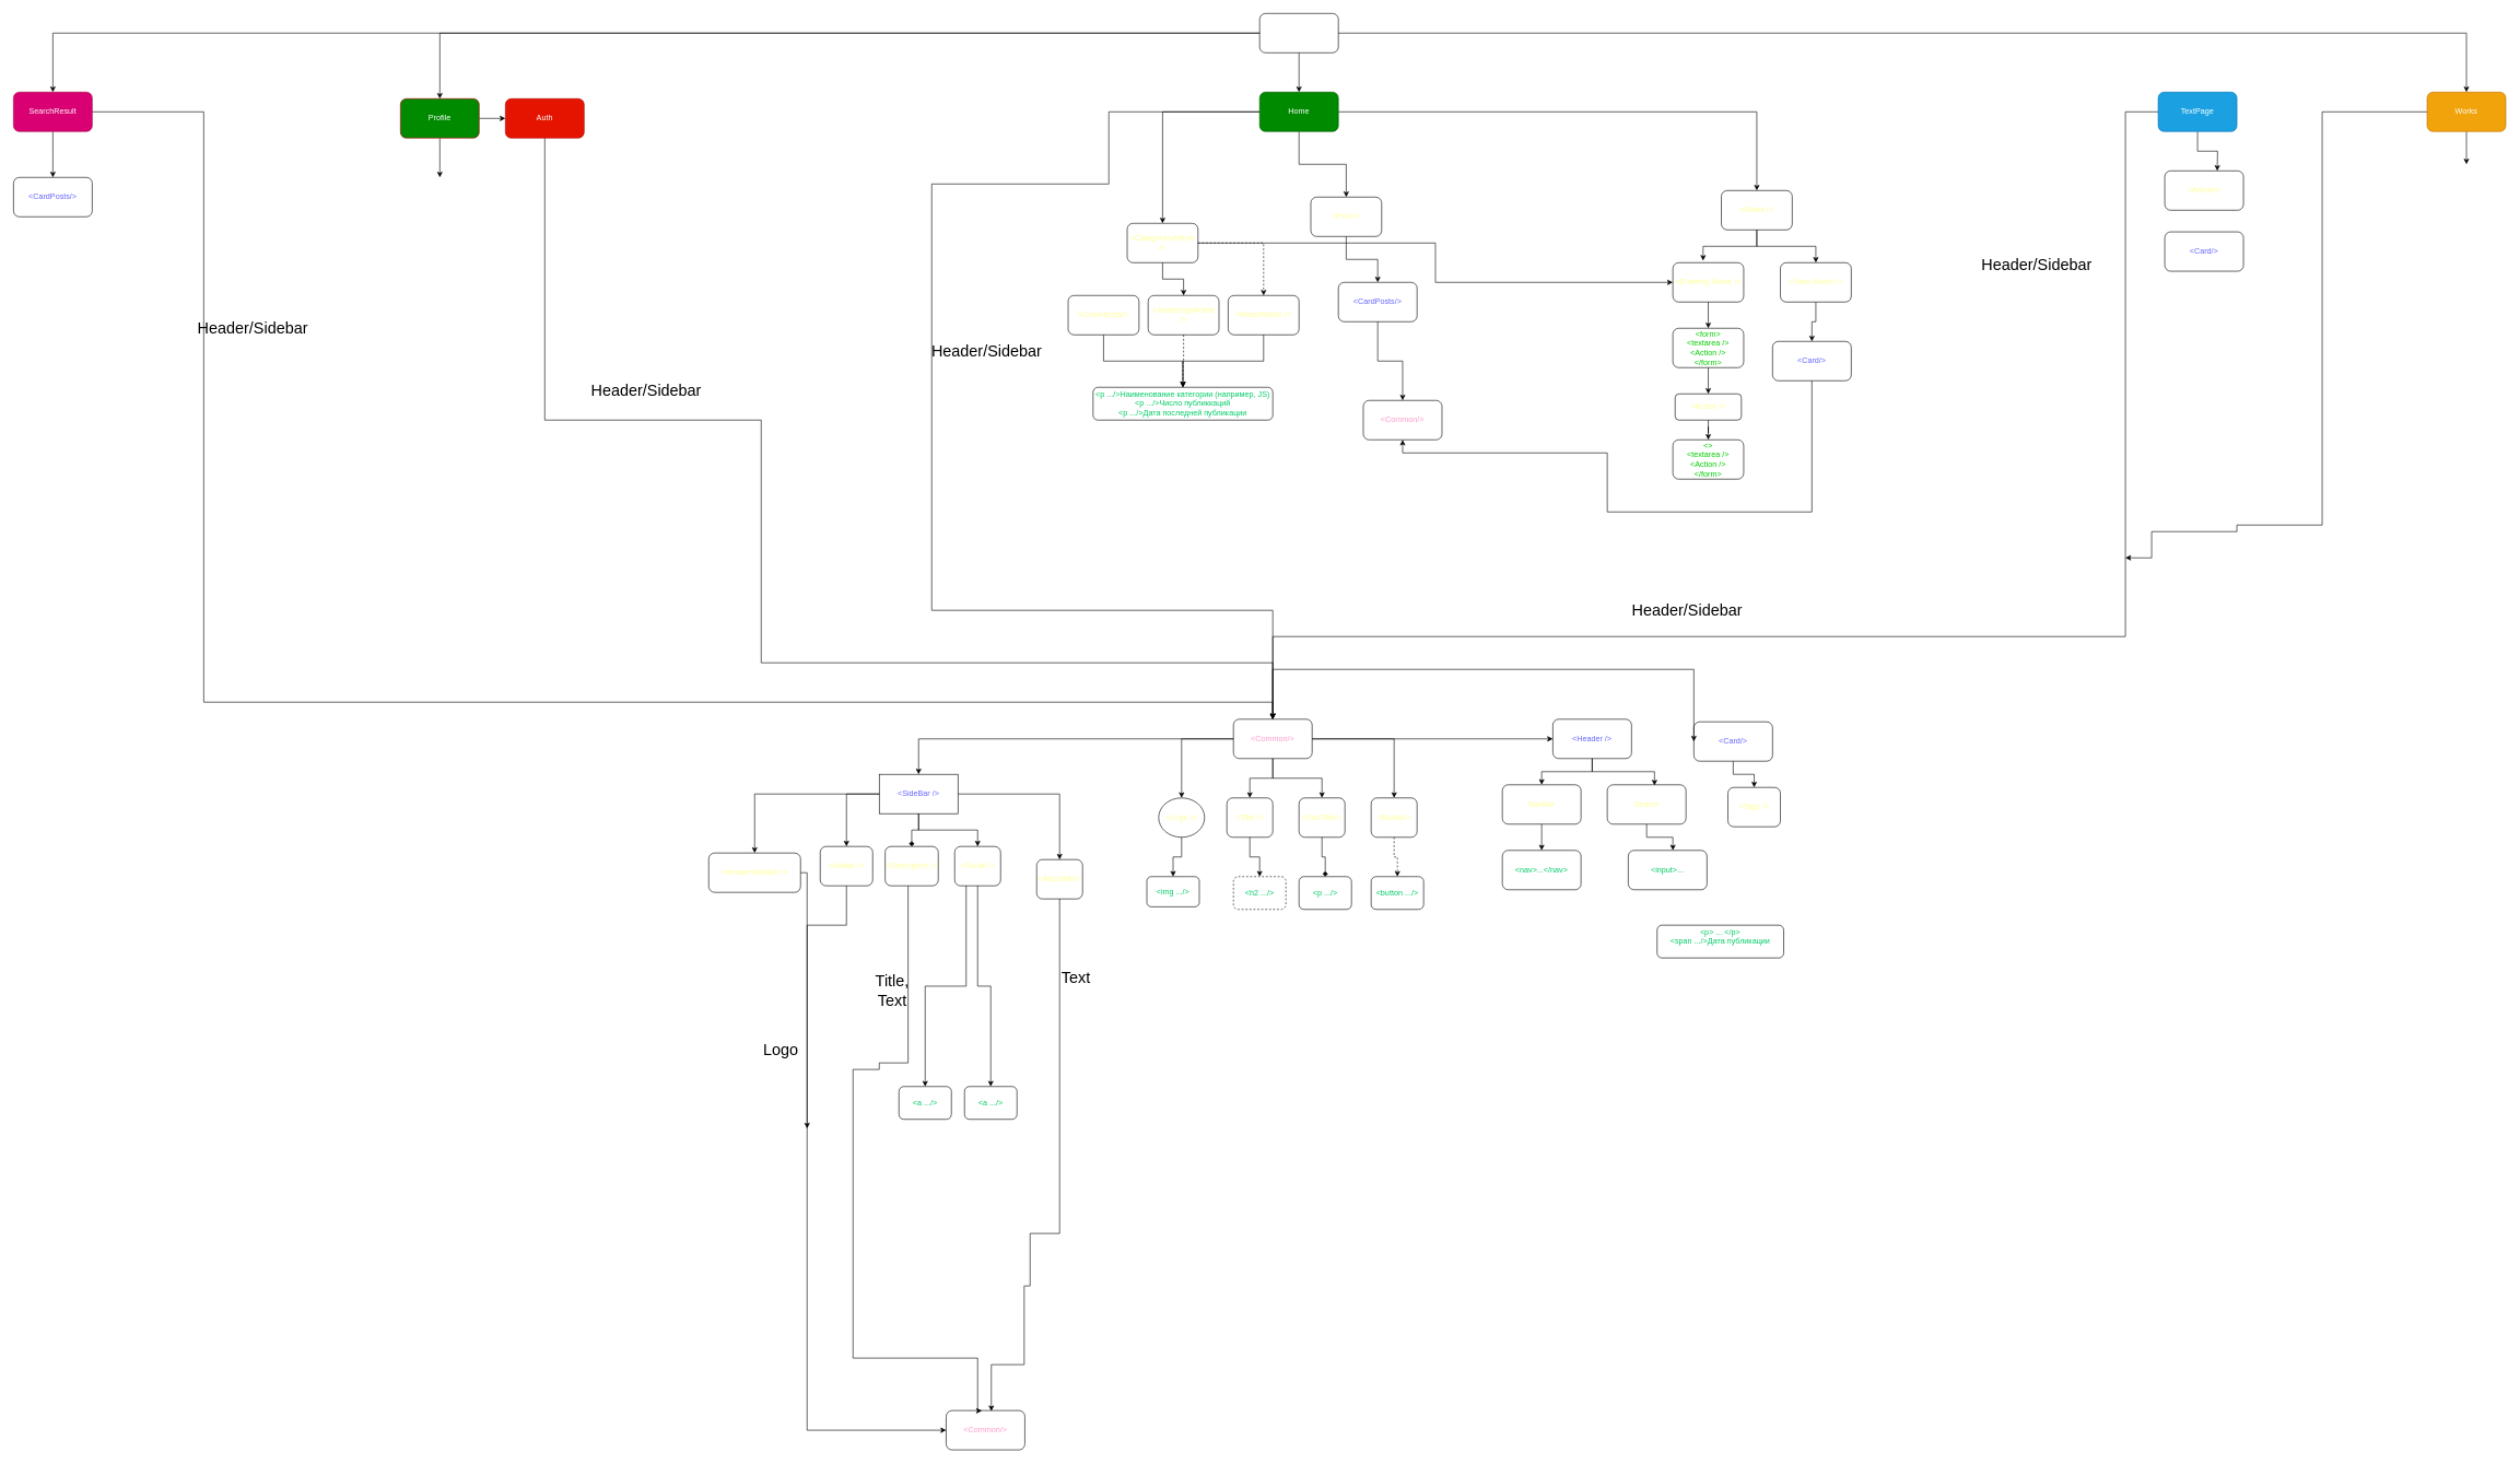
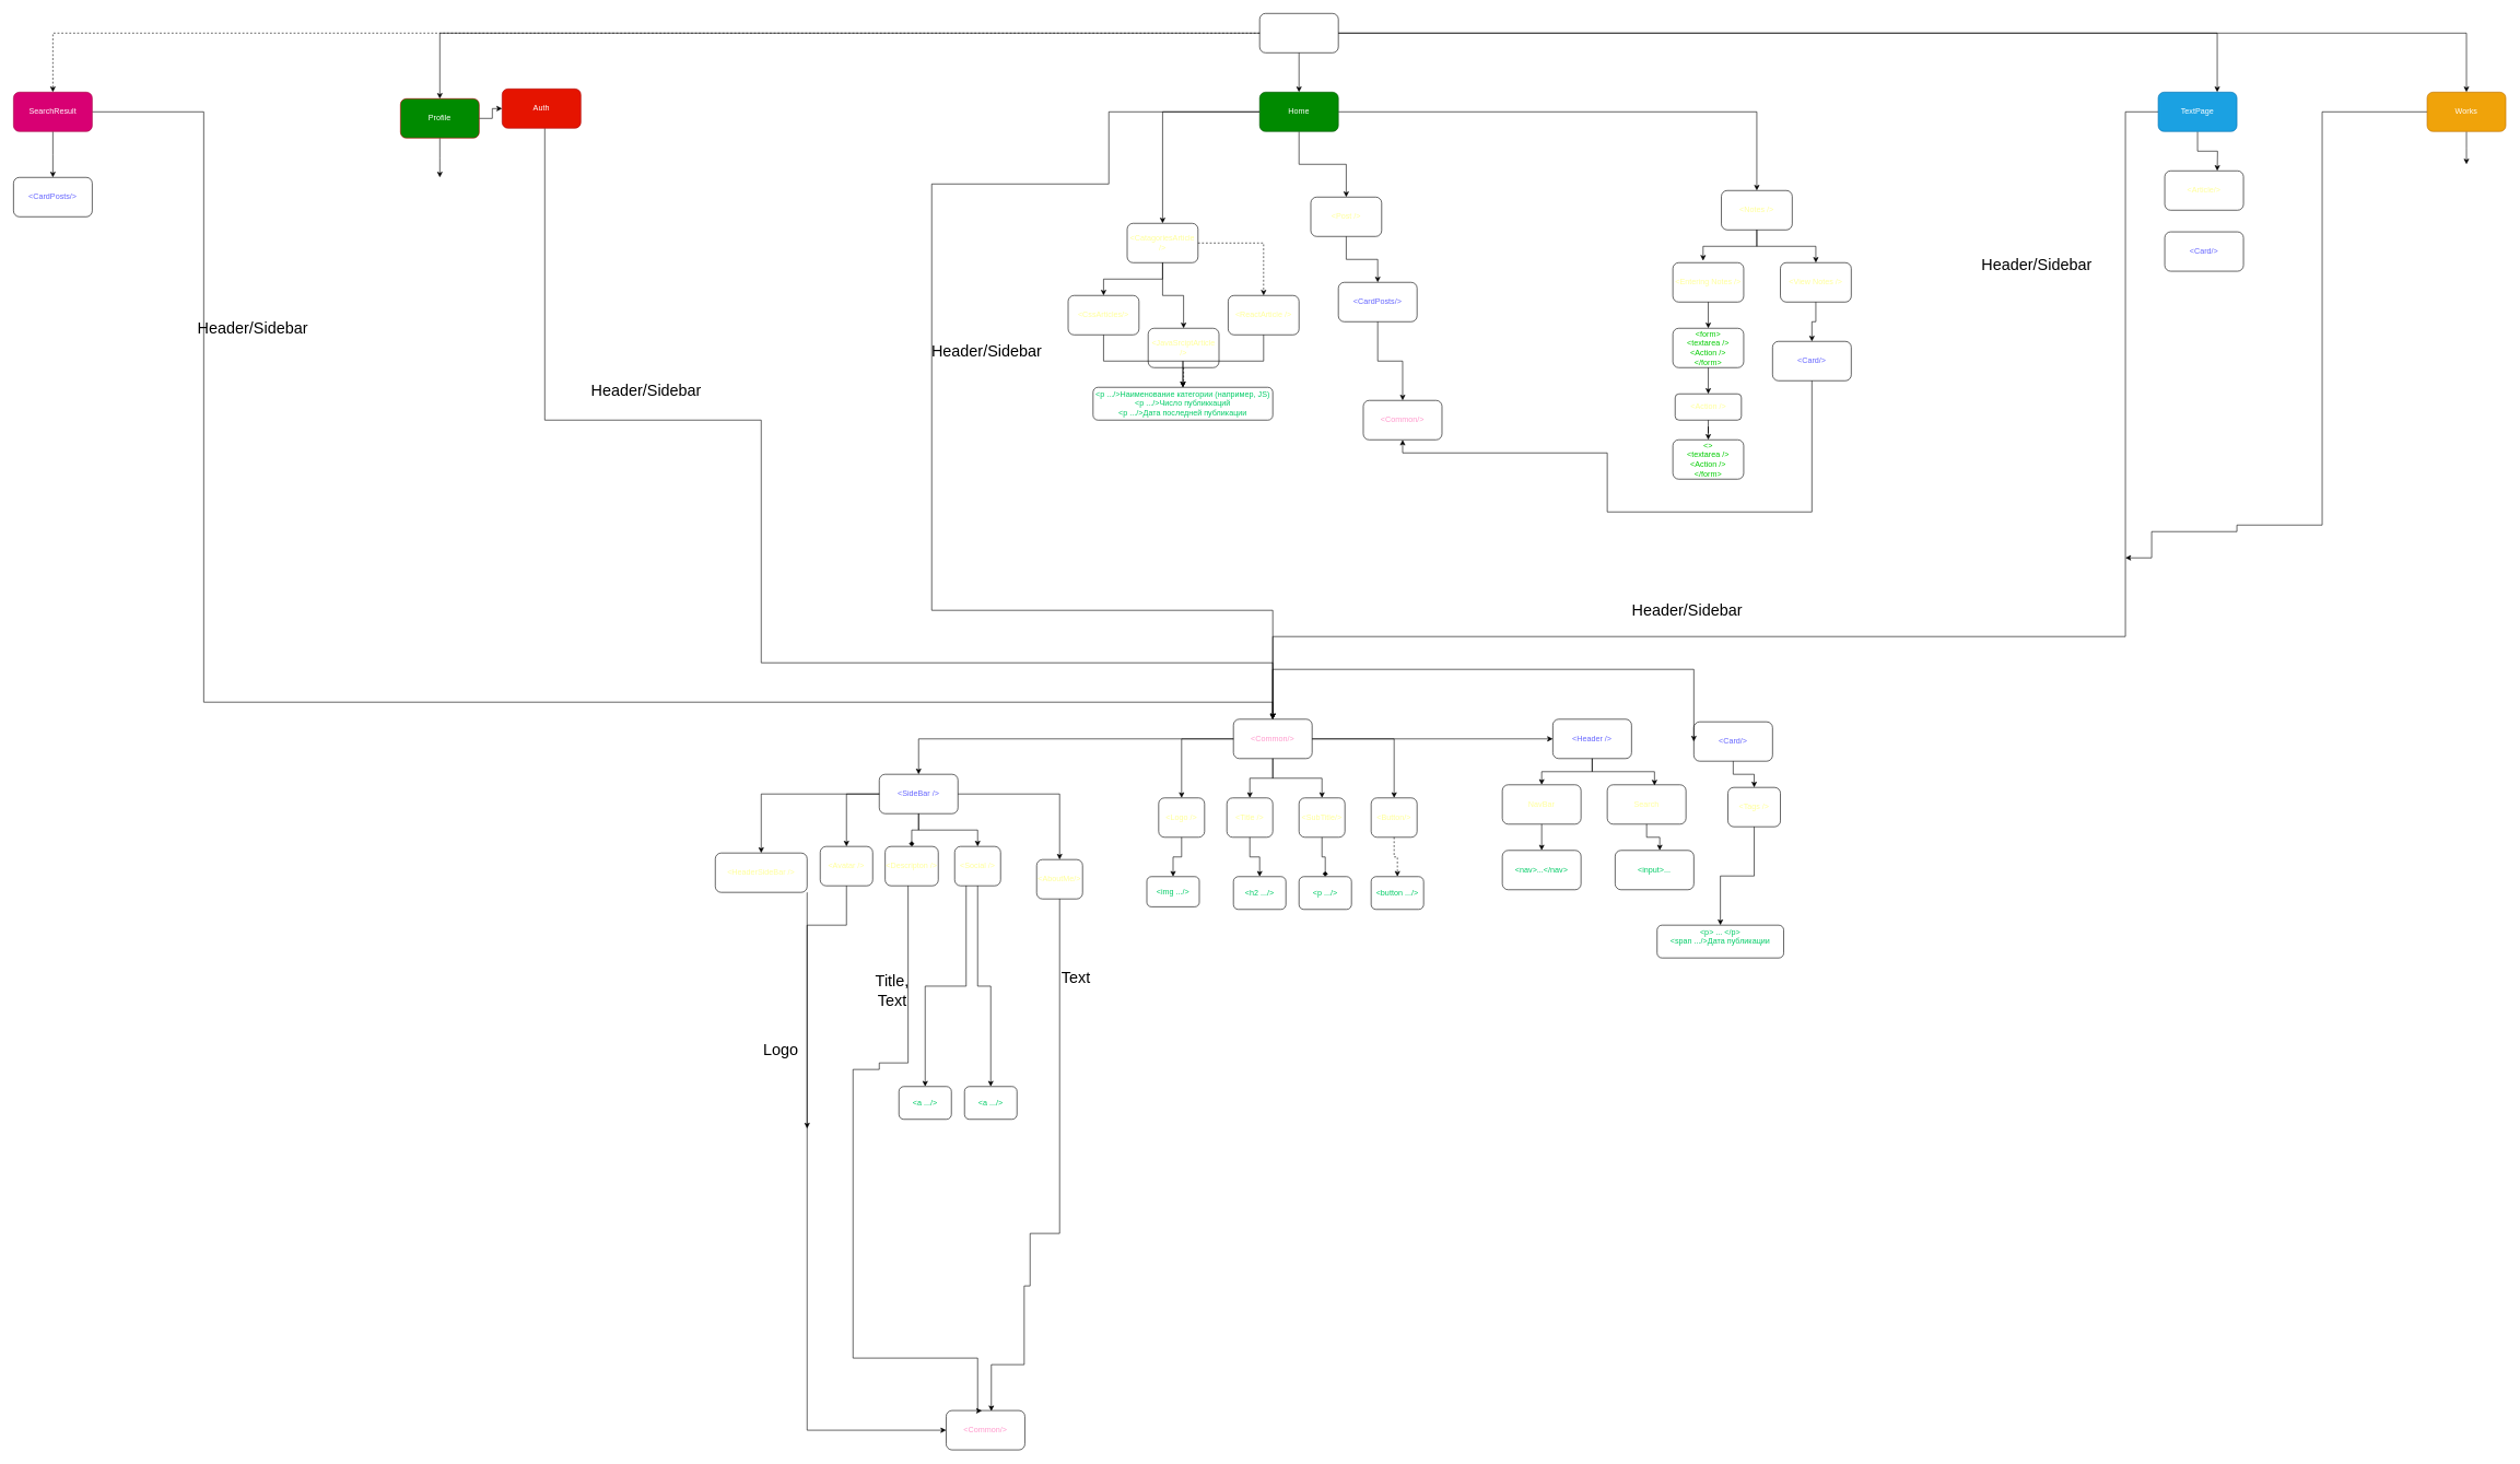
- <mxCell id="6" style="edgeStyle=orthogonalEdgeStyle;rounded=0;orthogonalLoop=1;jettySize=auto;html=1;entryX=0.5;entryY=0;entryDx=0;entryDy=0;" parent="1" source="7" target="80" edge="1"><mxGeometry relative="1" as="geometry" /></mxCell>
+ <mxCell id="6" style="edgeStyle=orthogonalEdgeStyle;rounded=0;orthogonalLoop=1;jettySize=auto;html=1;entryX=0.5;entryY=0;entryDx=0;entryDy=0;dashed=1;" parent="1" source="7" target="80" edge="1"><mxGeometry relative="1" as="geometry" /></mxCell>
+ <mxCell id="3" style="edgeStyle=orthogonalEdgeStyle;rounded=0;orthogonalLoop=1;jettySize=auto;html=1;entryX=0.75;entryY=0;entryDx=0;entryDy=0;" parent="1" source="7" target="49" edge="1"><mxGeometry relative="1" as="geometry" /></mxCell>
- <mxCell id="77" value="&lt;font color=&quot;#ffffff&quot;&gt;Auth&lt;/font&gt;" style="rounded=1;whiteSpace=wrap;html=1;fillColor=#e51400;fontColor=#ffffff;strokeColor=#AB0000;" parent="1" vertex="1"><mxGeometry x="770" y="150" width="120" height="60" as="geometry" /></mxCell>
+ <mxCell id="77" value="&lt;font color=&quot;#ffffff&quot;&gt;Auth&lt;/font&gt;" style="rounded=1;whiteSpace=wrap;html=1;fillColor=#e51400;fontColor=#ffffff;strokeColor=#AB0000;" parent="1" vertex="1"><mxGeometry x="765" y="135" width="120" height="60" as="geometry" /></mxCell>
- <mxCell id="28" style="edgeStyle=orthogonalEdgeStyle;rounded=0;orthogonalLoop=1;jettySize=auto;html=1;" parent="1" source="31" target="102" edge="1"><mxGeometry relative="1" as="geometry" /></mxCell>
+ <mxCell id="28" style="edgeStyle=orthogonalEdgeStyle;rounded=0;orthogonalLoop=1;jettySize=auto;html=1;entryX=0.5;entryY=0;entryDx=0;entryDy=0;" parent="1" source="31" target="33" edge="1"><mxGeometry relative="1" as="geometry" /></mxCell>
- <mxCell id="35" value="&lt;font color=&quot;#ffff99&quot;&gt;&amp;lt;JavaSrciptArticle /&amp;gt;&lt;/font&gt;" style="rounded=1;whiteSpace=wrap;html=1;fillColor=none;" parent="1" vertex="1"><mxGeometry x="1750" y="450" width="108" height="60" as="geometry" /></mxCell>
+ <mxCell id="35" value="&lt;font color=&quot;#ffff99&quot;&gt;&amp;lt;JavaSrciptArticle /&amp;gt;&lt;/font&gt;" style="rounded=1;whiteSpace=wrap;html=1;fillColor=none;" parent="1" vertex="1"><mxGeometry x="1750" y="500" width="108" height="60" as="geometry" /></mxCell>
- <mxCell id="13" value="&lt;font color=&quot;#6666ff&quot;&gt;&amp;lt;SideBar /&amp;gt;&lt;/font&gt;" style="whiteSpace=wrap;html=1;fillColor=none;rounded=0;" parent="1" vertex="1"><mxGeometry x="1340" y="1180" width="120" height="60" as="geometry" /></mxCell>
+ <mxCell id="13" value="&lt;font color=&quot;#6666ff&quot;&gt;&amp;lt;SideBar /&amp;gt;&lt;/font&gt;" style="rounded=1;whiteSpace=wrap;html=1;fillColor=none;" parent="1" vertex="1"><mxGeometry x="1340" y="1180" width="120" height="60" as="geometry" /></mxCell>
- <mxCell id="68" value="&lt;font color=&quot;#ffff99&quot;&gt;&amp;lt;Logo /&amp;gt;&lt;/font&gt;" style="ellipse;whiteSpace=wrap;html=1;fillColor=none;" parent="1" vertex="1"><mxGeometry x="1766" y="1216" width="70" height="60" as="geometry" /></mxCell>
+ <mxCell id="68" value="&lt;font color=&quot;#ffff99&quot;&gt;&amp;lt;Logo /&amp;gt;&lt;/font&gt;" style="rounded=1;whiteSpace=wrap;html=1;fillColor=none;" parent="1" vertex="1"><mxGeometry x="1766" y="1216" width="70" height="60" as="geometry" /></mxCell>
+ <mxCell id="105" style="edgeStyle=orthogonalEdgeStyle;rounded=0;orthogonalLoop=1;jettySize=auto;html=1;" parent="1" source="106" target="107" edge="1"><mxGeometry relative="1" as="geometry" /></mxCell>
- <mxCell id="89" value="&lt;font color=&quot;#00cc66&quot;&gt;&amp;lt;input&amp;gt;...&lt;/font&gt;" style="rounded=1;whiteSpace=wrap;html=1;fillColor=none;" parent="1" vertex="1"><mxGeometry x="2482" y="1296" width="120" height="60" as="geometry" /></mxCell>
+ <mxCell id="89" value="&lt;font color=&quot;#00cc66&quot;&gt;&amp;lt;input&amp;gt;...&lt;/font&gt;" style="rounded=1;whiteSpace=wrap;html=1;fillColor=none;" parent="1" vertex="1"><mxGeometry x="2462" y="1296" width="120" height="60" as="geometry" /></mxCell>
- <mxCell id="15" value="&lt;font color=&quot;#ffff99&quot;&gt;&amp;lt;HeaderSideBar /&amp;gt;&lt;/font&gt;" style="rounded=1;whiteSpace=wrap;html=1;fillColor=none;" parent="1" vertex="1"><mxGeometry x="1080" y="1300" width="140" height="60" as="geometry" /></mxCell>
+ <mxCell id="15" value="&lt;font color=&quot;#ffff99&quot;&gt;&amp;lt;HeaderSideBar /&amp;gt;&lt;/font&gt;" style="rounded=1;whiteSpace=wrap;html=1;fillColor=none;" parent="1" vertex="1"><mxGeometry x="1090" y="1300" width="140" height="60" as="geometry" /></mxCell>
- <mxCell id="62" value="&lt;font color=&quot;#00cc66&quot;&gt;&amp;lt;h2 .../&amp;gt;&lt;br&gt;&lt;/font&gt;" style="rounded=1;whiteSpace=wrap;html=1;fillColor=none;dashed=1;" parent="1" vertex="1"><mxGeometry x="1880" y="1336" width="80" height="50" as="geometry" /></mxCell>
+ <mxCell id="62" value="&lt;font color=&quot;#00cc66&quot;&gt;&amp;lt;h2 .../&amp;gt;&lt;br&gt;&lt;/font&gt;" style="rounded=1;whiteSpace=wrap;html=1;fillColor=none;" parent="1" vertex="1"><mxGeometry x="1880" y="1336" width="80" height="50" as="geometry" /></mxCell>
